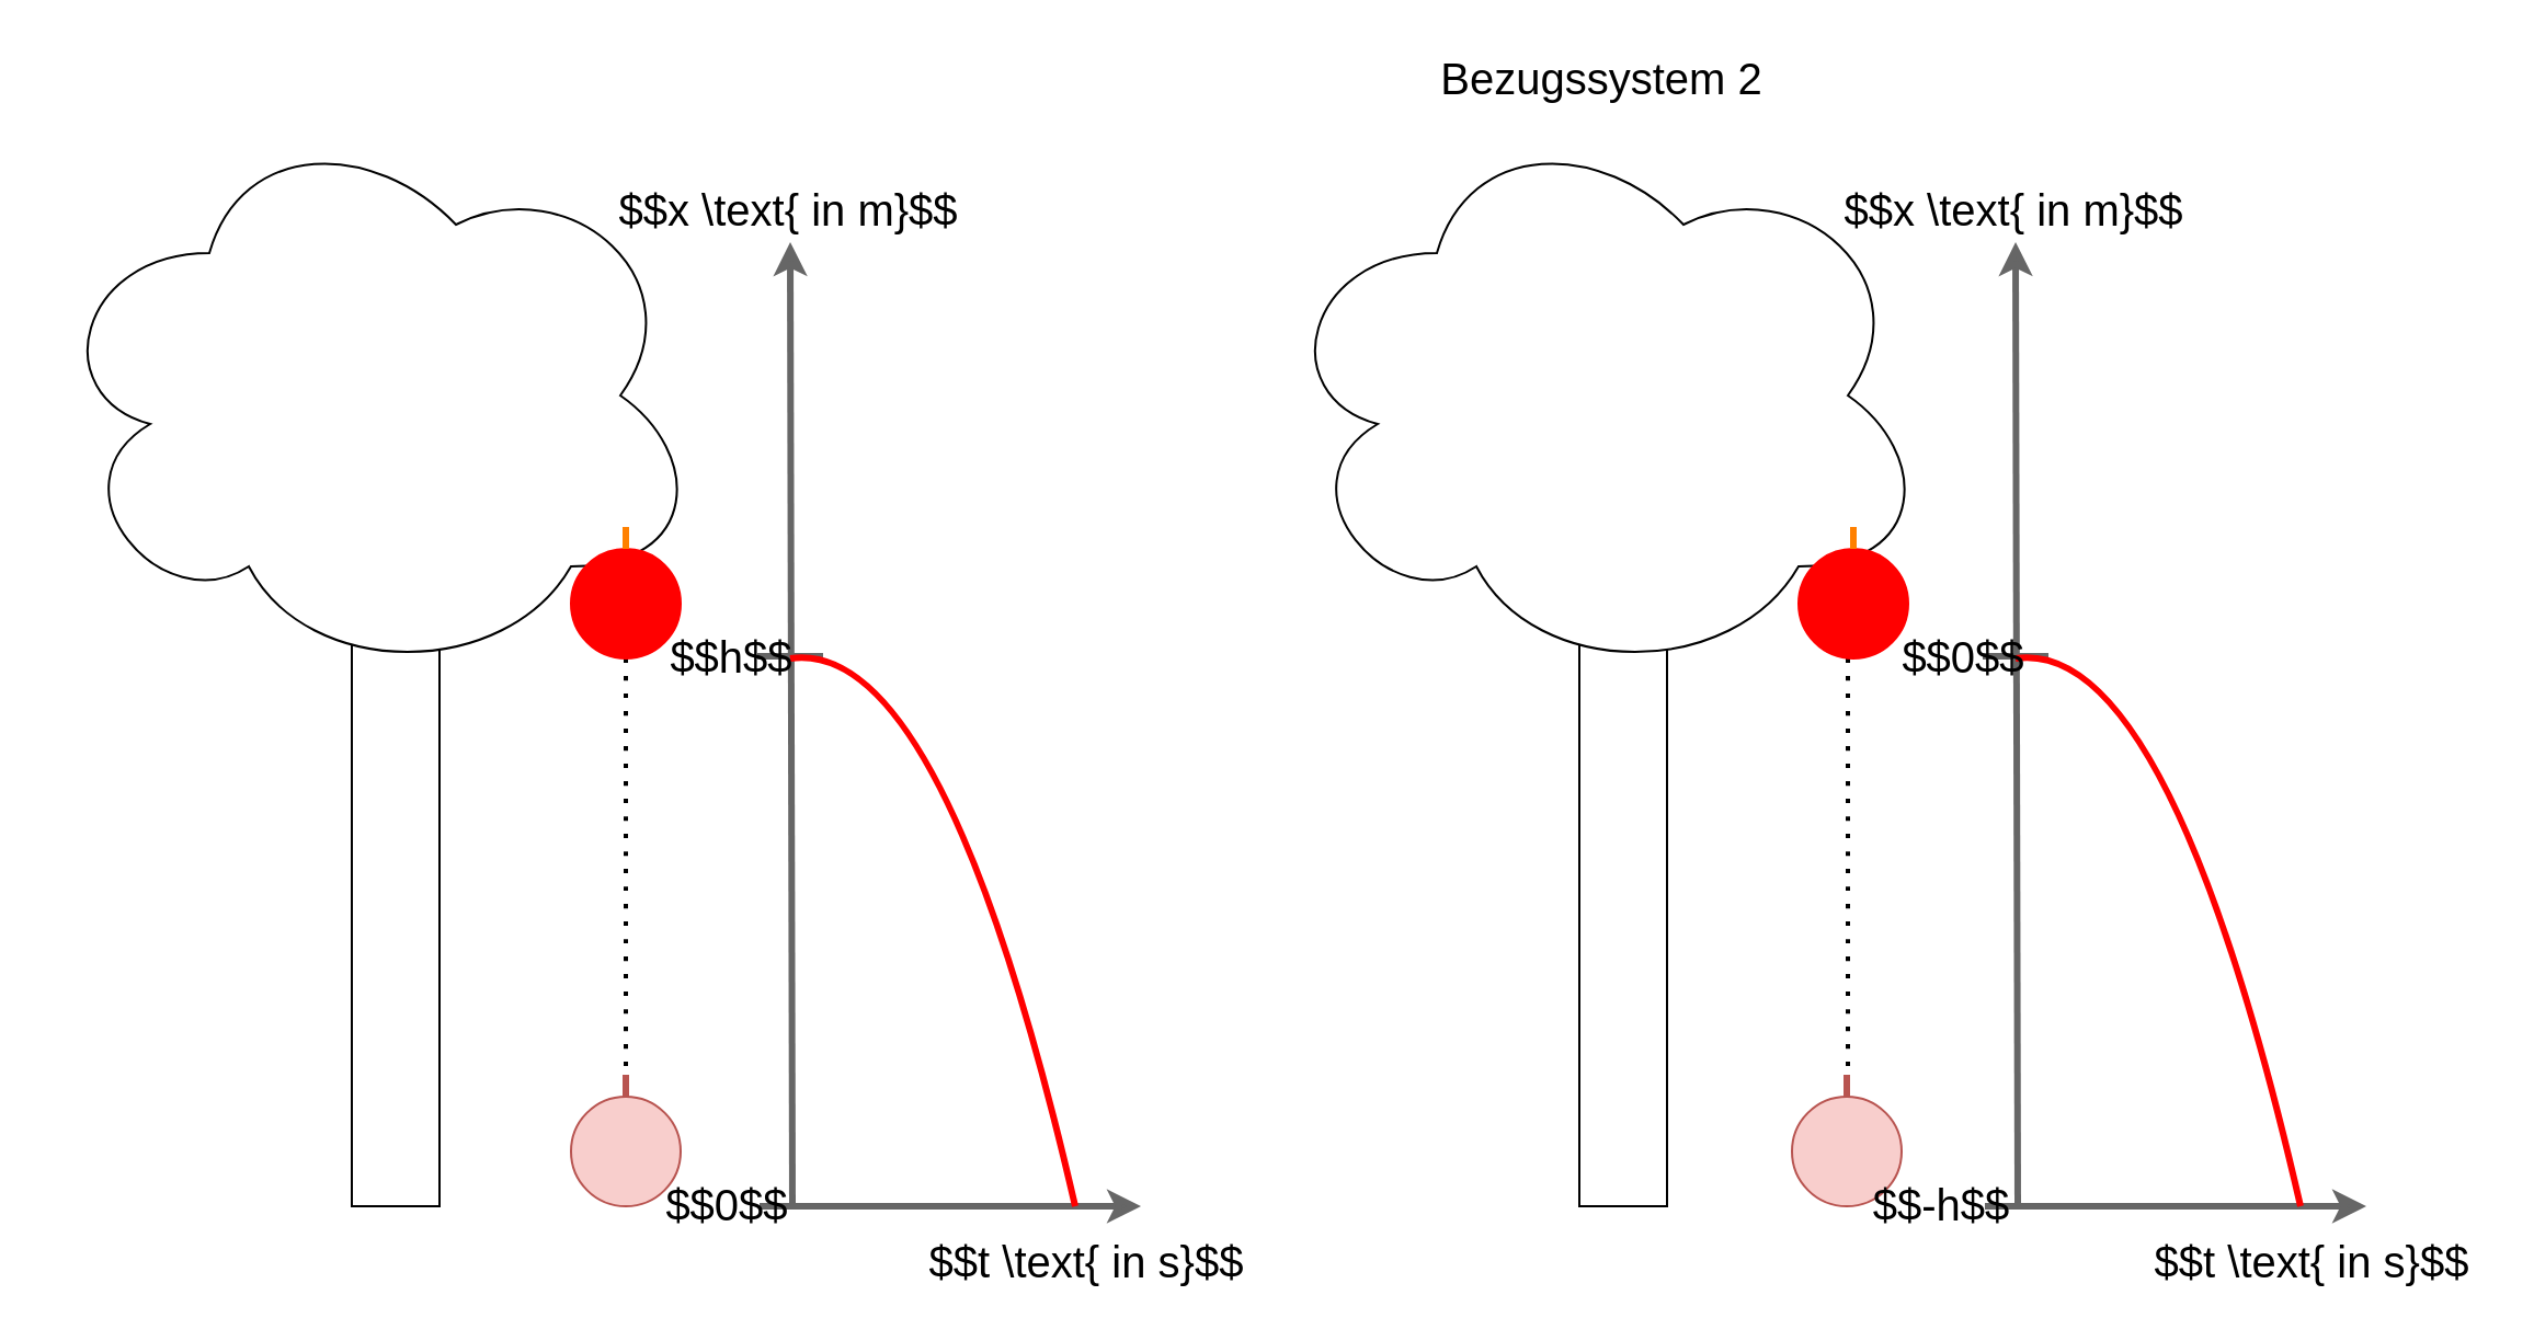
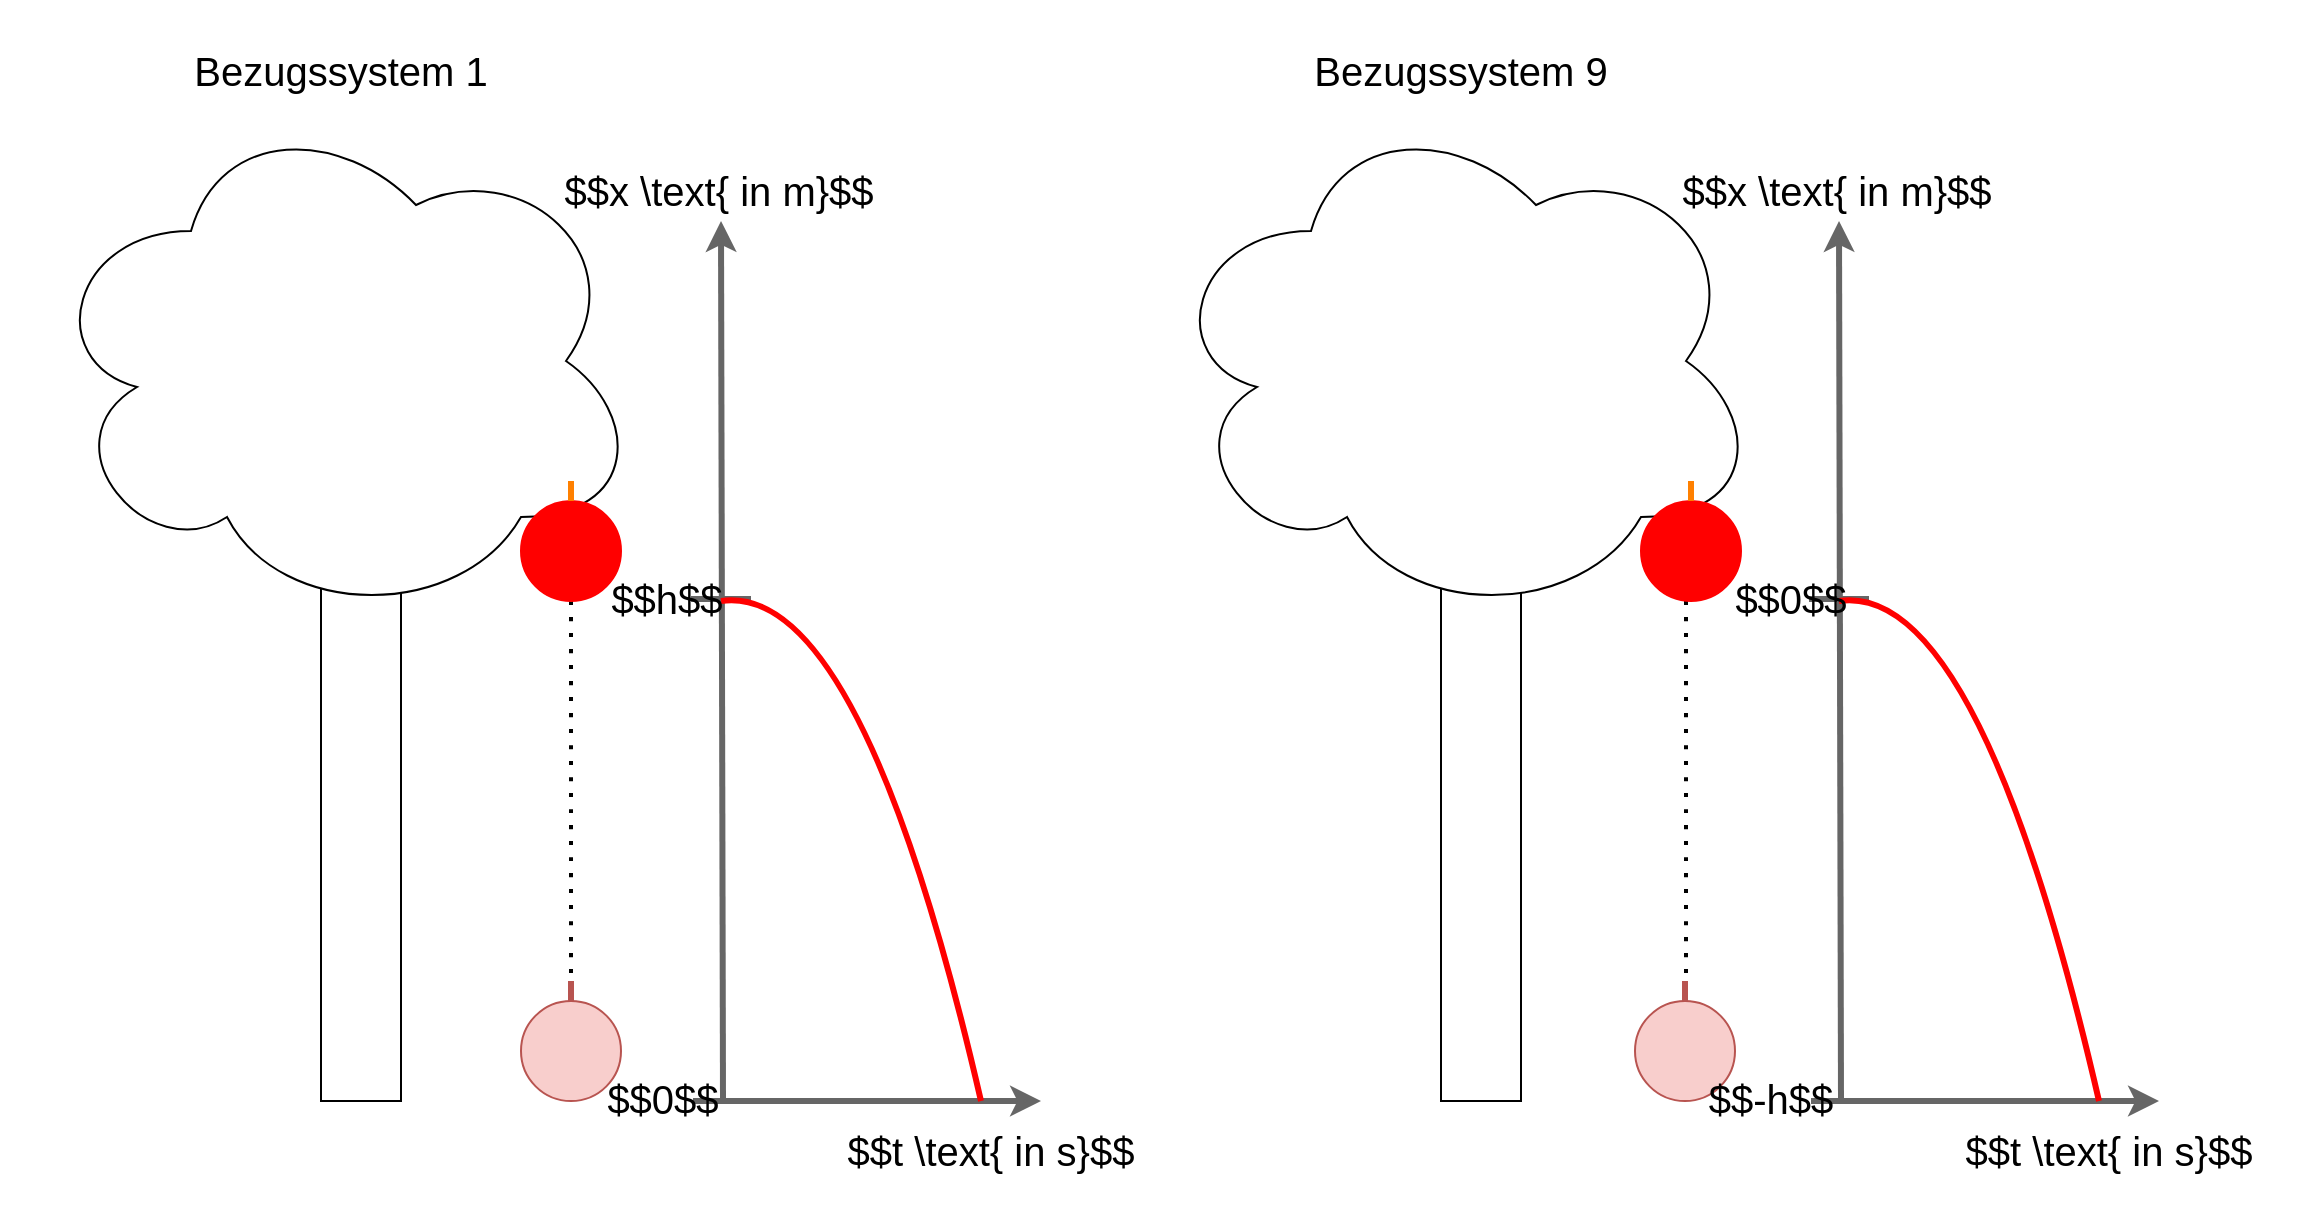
+ <mxCell id="12" value="Bezugssystem 1" style="text;html=1;resizable=0;autosize=1;align=center;verticalAlign=middle;points=[];fillColor=none;strokeColor=none;rounded=0;fontSize=20;" vertex="1" parent="1"><mxGeometry x="90" y="20" width="160" height="30" as="geometry" /></mxCell>
- <mxCell id="13" value="Bezugssystem 2" style="text;html=1;resizable=0;autosize=1;align=center;verticalAlign=middle;points=[];fillColor=none;strokeColor=none;rounded=0;fontSize=20;" vertex="1" parent="1"><mxGeometry x="650" y="20" width="160" height="30" as="geometry" /></mxCell>
+ <mxCell id="13" value="Bezugssystem 9" style="text;html=1;resizable=0;autosize=1;align=center;verticalAlign=middle;points=[];fillColor=none;strokeColor=none;rounded=0;fontSize=20;" vertex="1" parent="1"><mxGeometry x="650" y="20" width="160" height="30" as="geometry" /></mxCell>
